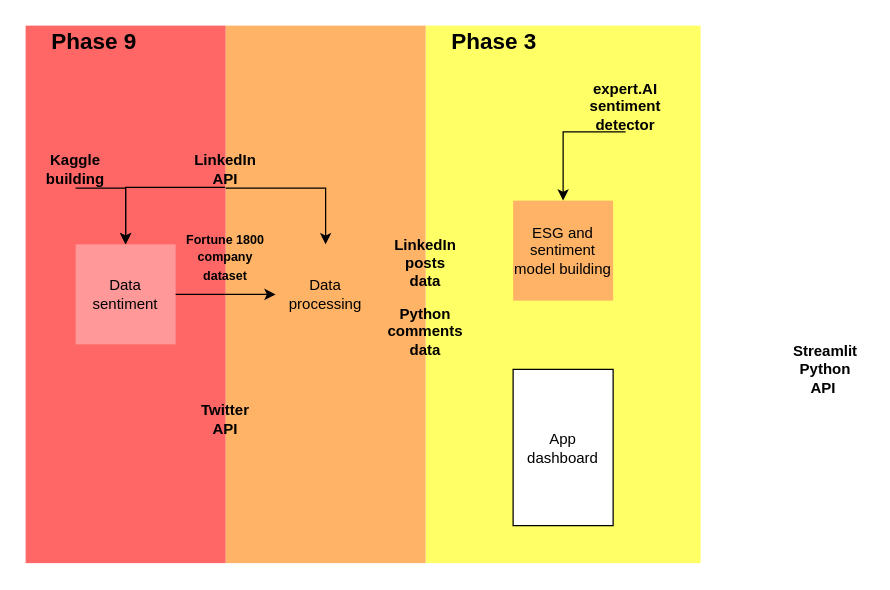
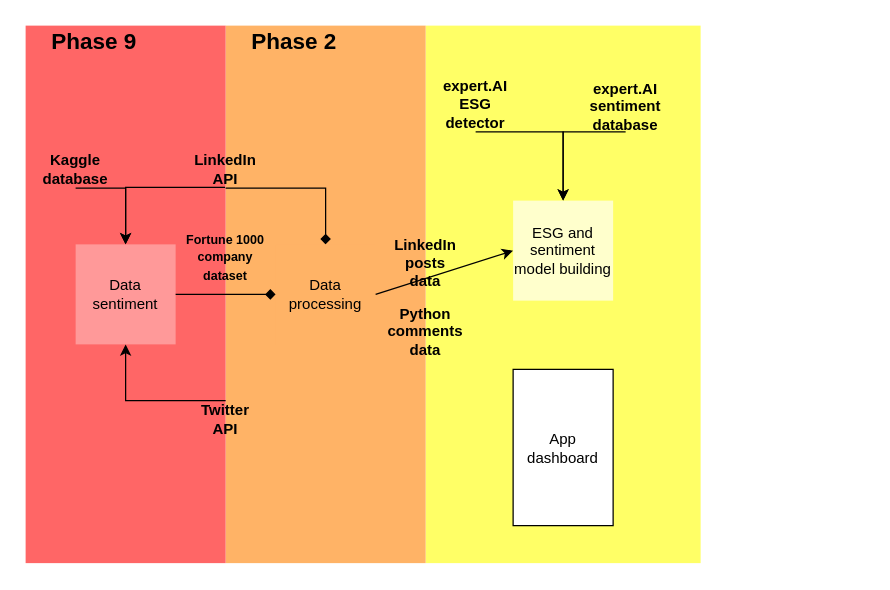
+ <mxCell id="22" value="&lt;b&gt;&lt;font style=&quot;font-size: 18px;&quot;&gt;Phase 2&lt;br&gt;&lt;/font&gt;&lt;br&gt;&lt;/b&gt;" style="text;html=1;strokeColor=none;fillColor=none;align=center;verticalAlign=middle;whiteSpace=wrap;rounded=0;shadow=0;" vertex="1" parent="1"><mxGeometry x="180" width="110" height="40" as="geometry" y="20" /></mxCell>
- <mxCell id="27" value="&lt;b&gt;&lt;font style=&quot;font-size: 18px;&quot;&gt;Phase 3&lt;br&gt;&lt;/font&gt;&lt;br&gt;&lt;/b&gt;" style="text;html=1;strokeColor=none;fillColor=none;align=center;verticalAlign=middle;whiteSpace=wrap;rounded=0;shadow=0;" vertex="1" parent="1"><mxGeometry x="340" width="110" height="40" as="geometry" y="20" /></mxCell>
+ <mxCell id="14" value="&lt;b&gt;expert.AI ESG detector&lt;/b&gt;" style="text;html=1;strokeColor=none;fillColor=none;align=center;verticalAlign=middle;whiteSpace=wrap;rounded=0;shadow=0;fontSize=12;" vertex="1" parent="1"><mxGeometry x="350" y="60" width="60" height="45" as="geometry" /></mxCell>
- <mxCell id="10" value="&lt;b&gt;expert.AI sentiment detector&lt;/b&gt;" style="text;html=1;strokeColor=none;fillColor=none;align=center;verticalAlign=middle;whiteSpace=wrap;rounded=0;shadow=0;fontSize=12;" vertex="1" parent="1"><mxGeometry x="470" y="65" width="60" height="40" as="geometry" /></mxCell>
+ <mxCell id="10" value="&lt;b&gt;expert.AI sentiment database&lt;/b&gt;" style="text;html=1;strokeColor=none;fillColor=none;align=center;verticalAlign=middle;whiteSpace=wrap;rounded=0;shadow=0;fontSize=12;" vertex="1" parent="1"><mxGeometry x="470" y="65" width="60" height="40" as="geometry" /></mxCell>
+ <mxCell id="26" value="" style="edgeStyle=elbowEdgeStyle;elbow=horizontal;endArrow=classic;html=1;rounded=0;fontSize=10;exitX=0.5;exitY=1;exitDx=0;exitDy=0;entryX=0.5;entryY=0;entryDx=0;entryDy=0;" edge="1" parent="1" source="14" target="8"><mxGeometry width="50" height="50" relative="1" as="geometry"><mxPoint x="510" y="115" as="sourcePoint" /><mxPoint x="460" y="170" as="targetPoint" /><Array as="points"><mxPoint x="450" y="135" /></Array></mxGeometry></mxCell>
- <mxCell id="18" value="&lt;b&gt;Kaggle building&lt;br&gt;&lt;/b&gt;" style="text;html=1;strokeColor=none;fillColor=none;align=center;verticalAlign=middle;whiteSpace=wrap;rounded=0;shadow=0;fontSize=12;" vertex="1" parent="1"><mxGeometry x="30" y="120" width="60" height="30" as="geometry" /></mxCell>
+ <mxCell id="18" value="&lt;b&gt;Kaggle database&lt;br&gt;&lt;/b&gt;" style="text;html=1;strokeColor=none;fillColor=none;align=center;verticalAlign=middle;whiteSpace=wrap;rounded=0;shadow=0;fontSize=12;" vertex="1" parent="1"><mxGeometry x="30" y="120" width="60" height="30" as="geometry" /></mxCell>
- <mxCell id="21" value="" style="edgeStyle=elbowEdgeStyle;elbow=horizontal;endArrow=classic;html=1;rounded=0;fontSize=10;exitX=0.5;exitY=1;exitDx=0;exitDy=0;entryX=0.5;entryY=0;entryDx=0;entryDy=0;" edge="1" parent="1" source="11" target="7"><mxGeometry width="50" height="50" relative="1" as="geometry"><mxPoint x="189.52" y="159.43" as="sourcePoint" /><mxPoint x="110" y="205" as="targetPoint" /><Array as="points"><mxPoint x="260" y="180" /></Array></mxGeometry></mxCell>
+ <mxCell id="21" value="" style="edgeStyle=elbowEdgeStyle;elbow=horizontal;endArrow=diamond;html=1;rounded=0;fontSize=10;exitX=0.5;exitY=1;exitDx=0;exitDy=0;entryX=0.5;entryY=0;entryDx=0;entryDy=0;" edge="1" parent="1" source="11" target="7"><mxGeometry width="50" height="50" relative="1" as="geometry"><mxPoint x="189.52" y="159.43" as="sourcePoint" /><mxPoint x="110" y="205" as="targetPoint" /><Array as="points"><mxPoint x="260" y="180" /></Array></mxGeometry></mxCell>
- <mxCell id="8" value="ESG and sentiment model building" style="whiteSpace=wrap;html=1;aspect=fixed;strokeColor=none;fillColor=#ffb366;" vertex="1" parent="1"><mxGeometry x="410" y="160" width="80" height="80" as="geometry" /></mxCell>
+ <mxCell id="8" value="ESG and sentiment model building" style="whiteSpace=wrap;html=1;aspect=fixed;strokeColor=none;fillColor=#FFFFCC;" vertex="1" parent="1"><mxGeometry x="410" y="160" width="80" height="80" as="geometry" /></mxCell>
- <mxCell id="16" value="&lt;font style=&quot;font-size: 10px;&quot;&gt;&lt;b&gt;Fortune 1800 company dataset&lt;/b&gt;&lt;/font&gt;" style="text;html=1;strokeColor=none;fillColor=none;align=center;verticalAlign=middle;whiteSpace=wrap;rounded=0;shadow=0;fontSize=12;" vertex="1" parent="1"><mxGeometry x="140" y="190" width="80" height="30" as="geometry" /></mxCell>
+ <mxCell id="16" value="&lt;font style=&quot;font-size: 10px;&quot;&gt;&lt;b&gt;Fortune 1000 company dataset&lt;/b&gt;&lt;/font&gt;" style="text;html=1;strokeColor=none;fillColor=none;align=center;verticalAlign=middle;whiteSpace=wrap;rounded=0;shadow=0;fontSize=12;" vertex="1" parent="1"><mxGeometry x="140" y="190" width="80" height="30" as="geometry" /></mxCell>
+ <mxCell id="13" value="" style="endArrow=classic;html=1;rounded=0;fontSize=12;exitX=1;exitY=0.5;exitDx=0;exitDy=0;entryX=0;entryY=0.5;entryDx=0;entryDy=0;" edge="1" parent="1" source="7" target="8"><mxGeometry width="50" height="50" relative="1" as="geometry"><mxPoint x="420" y="230" as="sourcePoint" /><mxPoint x="380" y="235" as="targetPoint" /></mxGeometry></mxCell>
- <mxCell id="15" value="" style="endArrow=classic;html=1;rounded=0;fontSize=12;exitX=1;exitY=0.5;exitDx=0;exitDy=0;entryX=0;entryY=0.5;entryDx=0;entryDy=0;" edge="1" parent="1" source="6" target="7"><mxGeometry width="50" height="50" relative="1" as="geometry"><mxPoint x="310" y="245" as="sourcePoint" /><mxPoint x="390" y="245" as="targetPoint" /></mxGeometry></mxCell>
+ <mxCell id="15" value="" style="endArrow=diamond;html=1;rounded=0;fontSize=12;exitX=1;exitY=0.5;exitDx=0;exitDy=0;entryX=0;entryY=0.5;entryDx=0;entryDy=0;" edge="1" parent="1" source="6" target="7"><mxGeometry width="50" height="50" relative="1" as="geometry"><mxPoint x="310" y="245" as="sourcePoint" /><mxPoint x="390" y="245" as="targetPoint" /></mxGeometry></mxCell>
- <mxCell id="28" value="&lt;b&gt;Streamlit Python API&amp;nbsp;&lt;/b&gt;" style="text;html=1;strokeColor=none;fillColor=none;align=center;verticalAlign=middle;whiteSpace=wrap;rounded=0;shadow=0;fontSize=12;" vertex="1" parent="1"><mxGeometry x="630" y="275" width="60" height="40" as="geometry" /></mxCell>
+ <mxCell id="19" value="" style="edgeStyle=elbowEdgeStyle;elbow=horizontal;endArrow=classic;html=1;rounded=0;fontSize=10;exitX=0.5;exitY=0;exitDx=0;exitDy=0;entryX=0.5;entryY=1;entryDx=0;entryDy=0;" edge="1" parent="1" source="12" target="6"><mxGeometry width="50" height="50" relative="1" as="geometry"><mxPoint x="420" y="310" as="sourcePoint" /><mxPoint x="470" y="260" as="targetPoint" /><Array as="points"><mxPoint x="100" y="320" /></Array></mxGeometry></mxCell>
